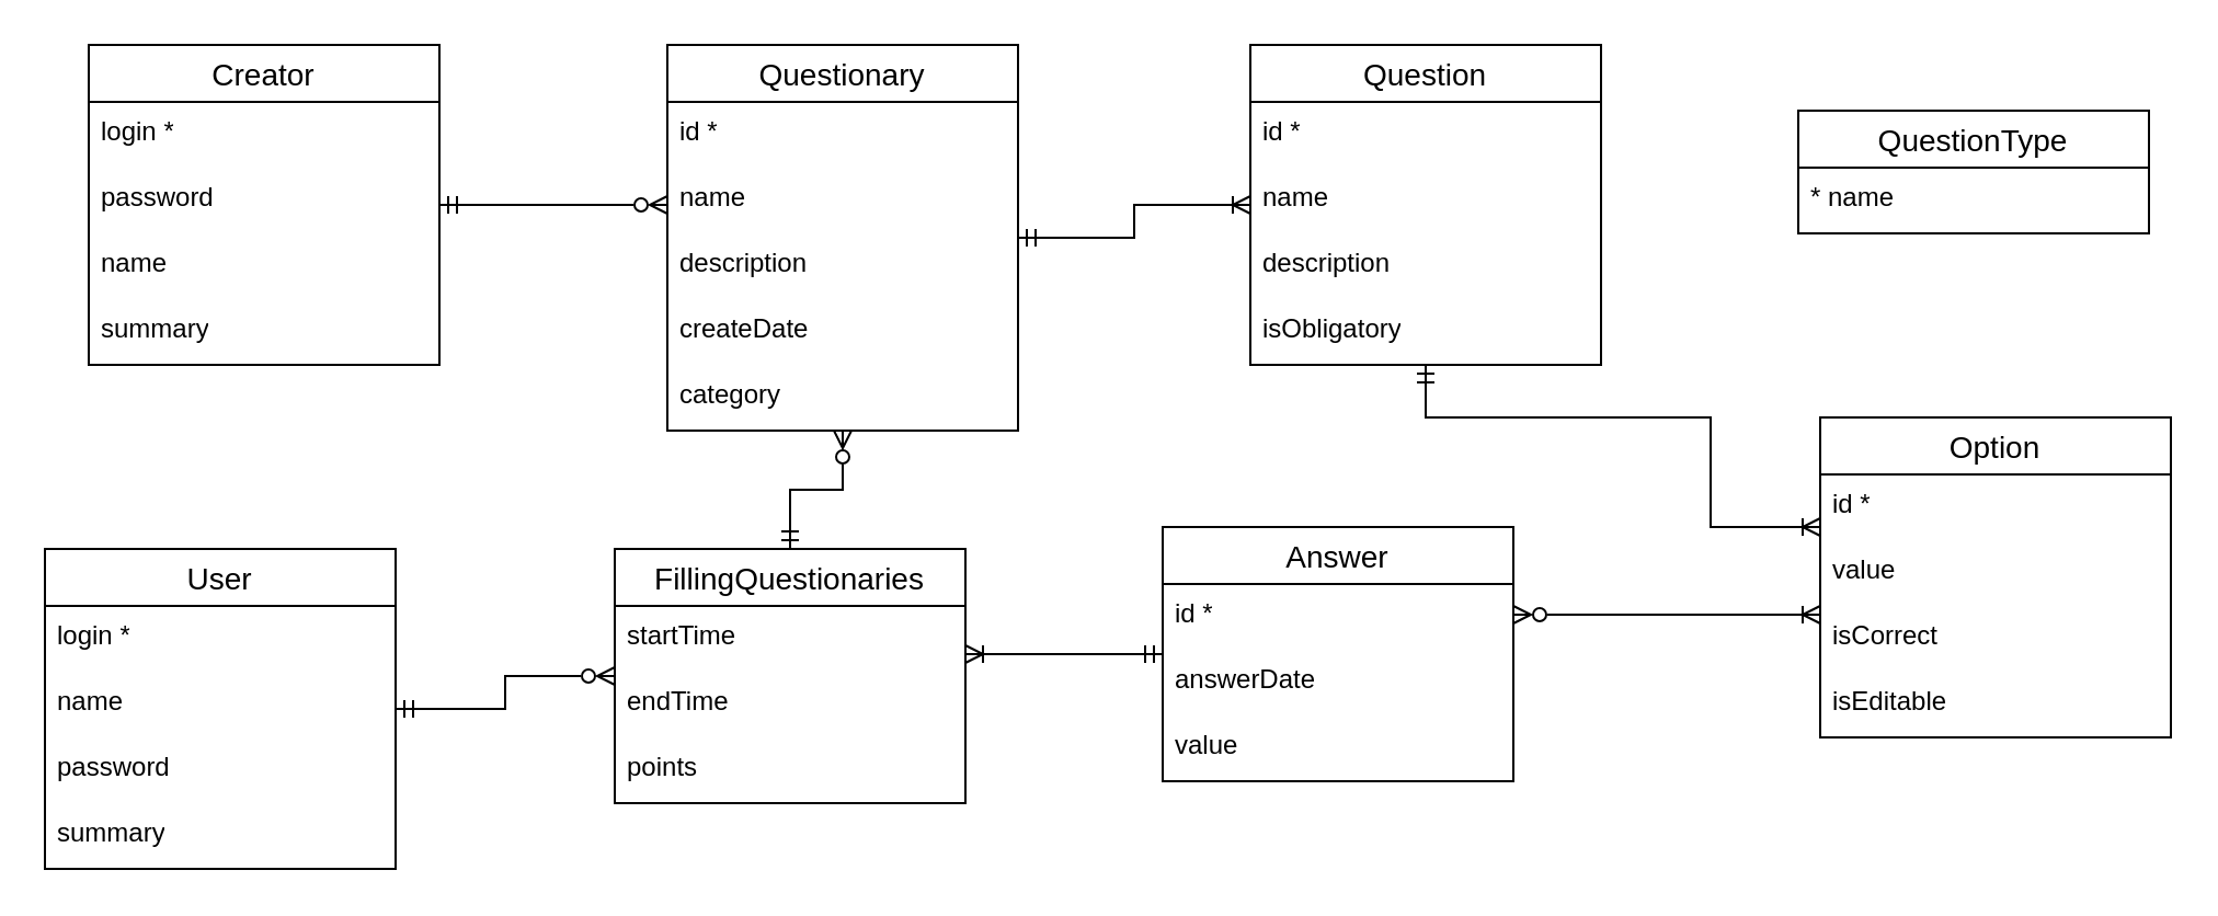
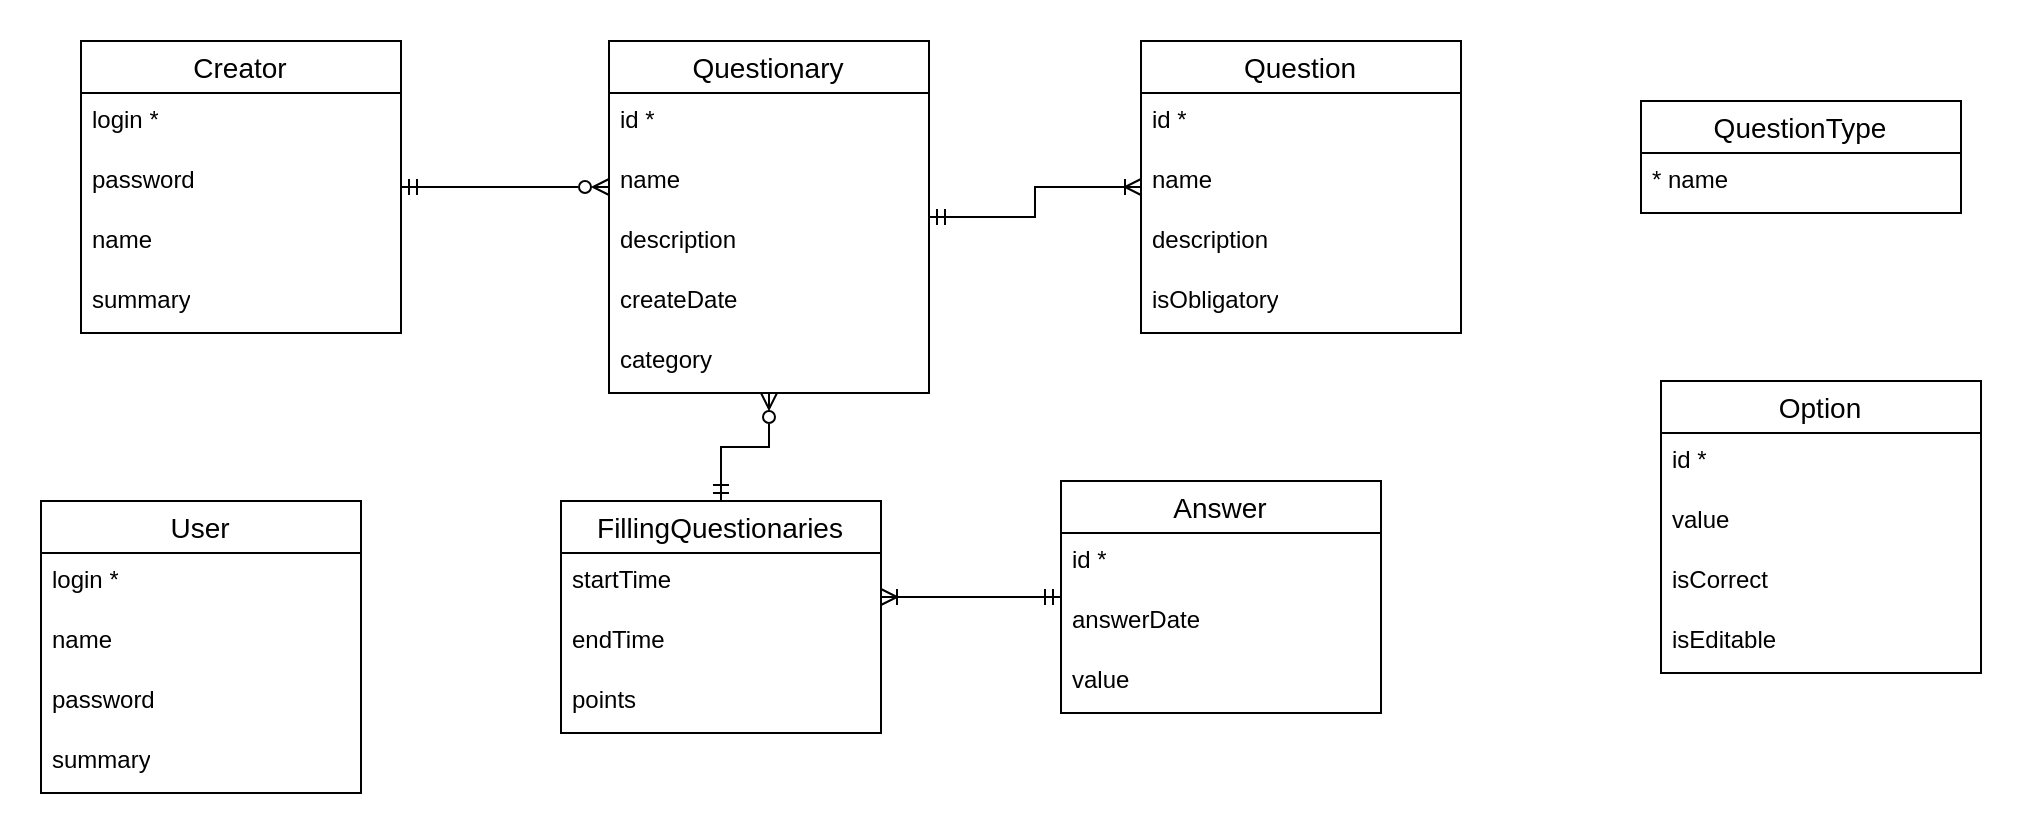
- <mxCell id="32" value="" style="edgeStyle=orthogonalEdgeStyle;fontSize=12;html=1;endArrow=ERoneToMany;startArrow=ERmandOne;rounded=0;startFill=0;endFill=0;" parent="1" source="18" target="13" edge="1"><mxGeometry width="100" height="100" relative="1" as="geometry"><mxPoint x="400" y="410" as="sourcePoint" /><mxPoint x="390" y="620" as="targetPoint" /><Array as="points"><mxPoint x="650" y="190" /><mxPoint x="780" y="190" /><mxPoint x="780" y="240" /></Array></mxGeometry></mxCell>
- <mxCell id="42" value="" style="edgeStyle=orthogonalEdgeStyle;fontSize=12;html=1;endArrow=ERoneToMany;startArrow=ERzeroToMany;rounded=0;startFill=0;endFill=0;" parent="1" source="37" target="13" edge="1"><mxGeometry width="100" height="100" relative="1" as="geometry"><mxPoint x="880" y="388" as="sourcePoint" /><mxPoint x="760" y="505" as="targetPoint" /><Array as="points"><mxPoint x="810" y="280" /><mxPoint x="810" y="280" /></Array></mxGeometry></mxCell>
- <mxCell id="30" value="" style="edgeStyle=elbowEdgeStyle;fontSize=12;html=1;endArrow=ERmandOne;startArrow=ERzeroToMany;rounded=0;endFill=0;startFill=0;" parent="1" source="33" target="2" edge="1"><mxGeometry width="100" height="100" relative="1" as="geometry"><mxPoint x="450" y="620" as="sourcePoint" /><mxPoint x="330" y="380" as="targetPoint" /><Array as="points" /></mxGeometry></mxCell>
